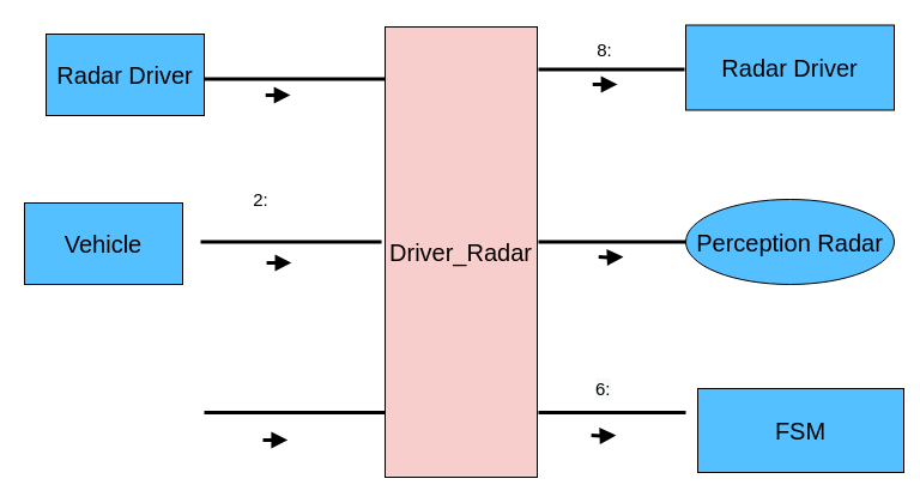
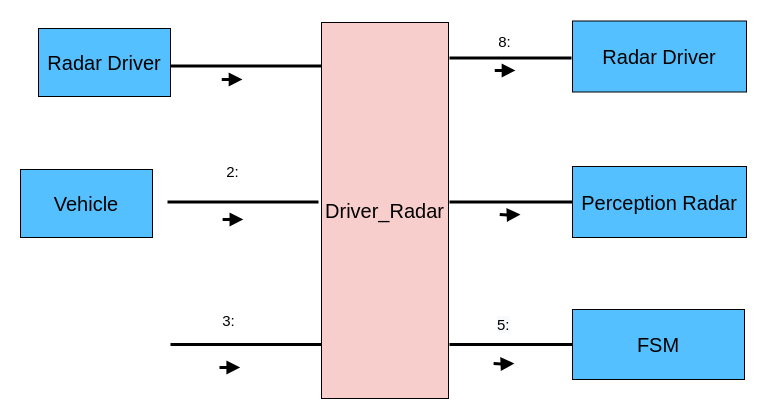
- <mxCell id="20" value="&lt;font style=&quot;font-size: 15px&quot;&gt;2:&lt;/font&gt;" style="text;html=1;align=center;verticalAlign=middle;resizable=0;points=[];autosize=1;strokeColor=none;fillColor=none;fontSize=20;" parent="1" vertex="1"><mxGeometry x="205" y="149" width="23" height="30" as="geometry" /></mxCell>
+ <mxCell id="20" value="&lt;font style=&quot;font-size: 15px&quot;&gt;2:&lt;/font&gt;" style="text;html=1;align=center;verticalAlign=middle;resizable=0;points=[];autosize=1;strokeColor=none;fillColor=none;fontSize=20;" parent="1" vertex="1"><mxGeometry x="220" y="154" width="23" height="30" as="geometry" /></mxCell>
- <mxCell id="22" value="Perception Radar" style="ellipse;whiteSpace=wrap;html=1;fontSize=20;fillColor=#54C0FF;" parent="1" vertex="1"><mxGeometry x="572" y="166" width="174" height="71" as="geometry" /></mxCell>
+ <mxCell id="22" value="Perception Radar" style="rounded=0;whiteSpace=wrap;html=1;fontSize=20;fillColor=#54C0FF;" parent="1" vertex="1"><mxGeometry x="572" y="166" width="174" height="71" as="geometry" /></mxCell>
+ <mxCell id="7" value="&lt;font style=&quot;font-size: 15px&quot;&gt;3:&lt;/font&gt;" style="text;html=1;align=center;verticalAlign=middle;resizable=0;points=[];autosize=1;strokeColor=none;fillColor=none;fontSize=20;" parent="1" vertex="1"><mxGeometry x="212" y="300" width="31" height="36" as="geometry" /></mxCell>
- <mxCell id="14" value="&lt;span style=&quot;color: rgb(0 , 0 , 0) ; font-family: &amp;quot;helvetica&amp;quot; ; font-size: 15px ; font-style: normal ; font-weight: 400 ; letter-spacing: normal ; text-align: center ; text-indent: 0px ; text-transform: none ; word-spacing: 0px ; background-color: rgb(248 , 249 , 250) ; display: inline ; float: none&quot;&gt;6:&lt;/span&gt;" style="text;whiteSpace=wrap;html=1;fontSize=15;" parent="1" vertex="1"><mxGeometry x="495" y="309" width="33" height="32" as="geometry" /></mxCell>
+ <mxCell id="14" value="&lt;span style=&quot;color: rgb(0 , 0 , 0) ; font-family: &amp;quot;helvetica&amp;quot; ; font-size: 15px ; font-style: normal ; font-weight: 400 ; letter-spacing: normal ; text-align: center ; text-indent: 0px ; text-transform: none ; word-spacing: 0px ; background-color: rgb(248 , 249 , 250) ; display: inline ; float: none&quot;&gt;5:&lt;/span&gt;" style="text;whiteSpace=wrap;html=1;fontSize=15;" parent="1" vertex="1"><mxGeometry x="495" y="309" width="33" height="32" as="geometry" /></mxCell>
- <mxCell id="4" value="FSM" style="rounded=0;whiteSpace=wrap;html=1;fontSize=20;fillColor=#54C0FF;" parent="1" vertex="1"><mxGeometry x="582" y="324" width="172" height="70" as="geometry" /></mxCell>
+ <mxCell id="4" value="FSM" style="rounded=0;whiteSpace=wrap;html=1;fontSize=20;fillColor=#54C0FF;" parent="1" vertex="1"><mxGeometry x="572" y="309" width="172" height="70" as="geometry" /></mxCell>
